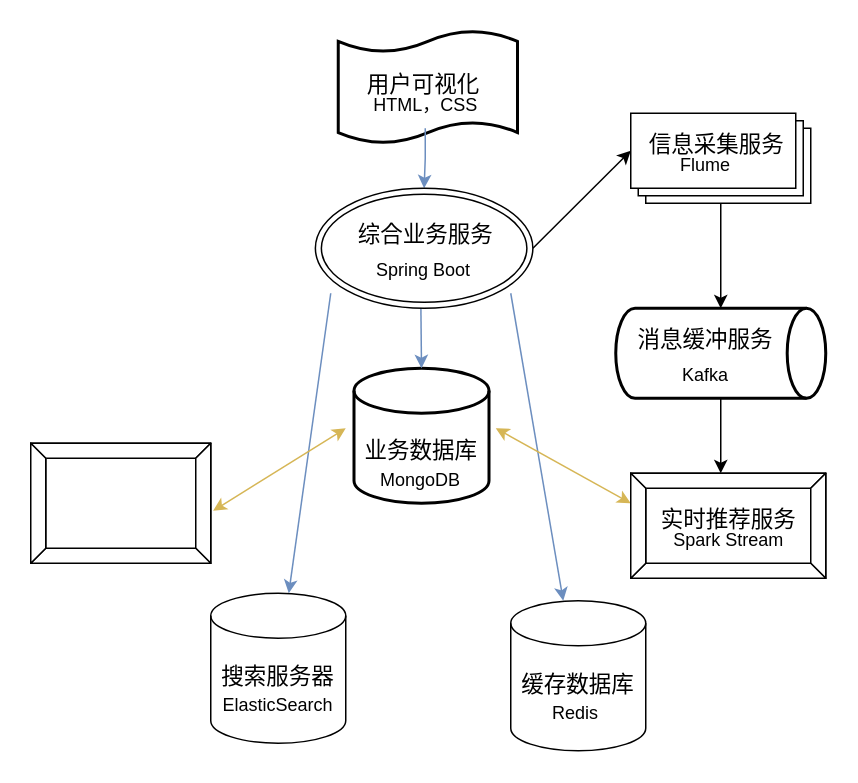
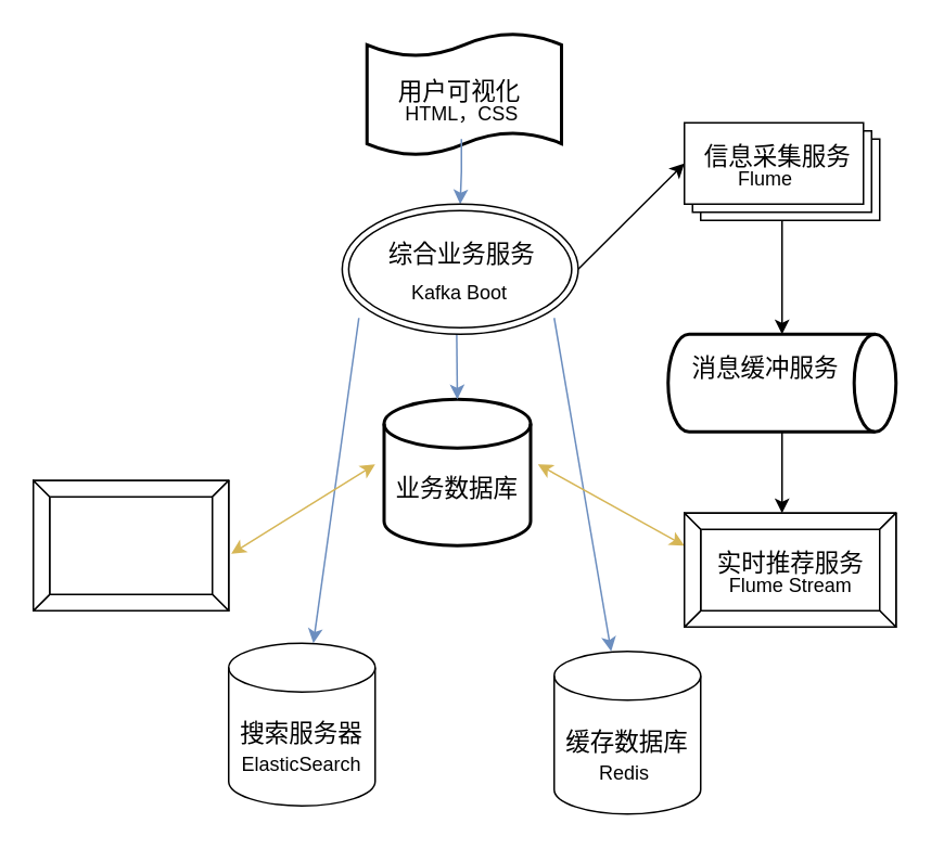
- <mxCell id="36" value="Spring Boot" style="text;html=1;strokeColor=none;fillColor=none;align=center;verticalAlign=middle;whiteSpace=wrap;rounded=0;" vertex="1" parent="1"><mxGeometry x="244" y="165" width="76" height="30" as="geometry" /></mxCell>
+ <mxCell id="36" value="Kafka Boot" style="text;html=1;strokeColor=none;fillColor=none;align=center;verticalAlign=middle;whiteSpace=wrap;rounded=0;" vertex="1" parent="1"><mxGeometry x="244" y="165" width="76" height="30" as="geometry" /></mxCell>
- <mxCell id="23" value="Kafka" style="text;html=1;strokeColor=none;fillColor=none;align=center;verticalAlign=middle;whiteSpace=wrap;rounded=0;" vertex="1" parent="1"><mxGeometry x="440" y="235" width="60" height="30" as="geometry" /></mxCell>
- <mxCell id="18" value="MongoDB" style="text;html=1;strokeColor=none;fillColor=none;align=center;verticalAlign=middle;whiteSpace=wrap;rounded=0;" vertex="1" parent="1"><mxGeometry x="250" y="305" width="60" height="30" as="geometry" /></mxCell>
- <mxCell id="31" value="Spark Stream" style="text;html=1;strokeColor=none;fillColor=none;align=center;verticalAlign=middle;whiteSpace=wrap;rounded=0;" vertex="1" parent="1"><mxGeometry x="442.5" y="345" width="85" height="30" as="geometry" /></mxCell>
+ <mxCell id="31" value="Flume Stream" style="text;html=1;strokeColor=none;fillColor=none;align=center;verticalAlign=middle;whiteSpace=wrap;rounded=0;" vertex="1" parent="1"><mxGeometry x="442.5" y="345" width="85" height="30" as="geometry" /></mxCell>
